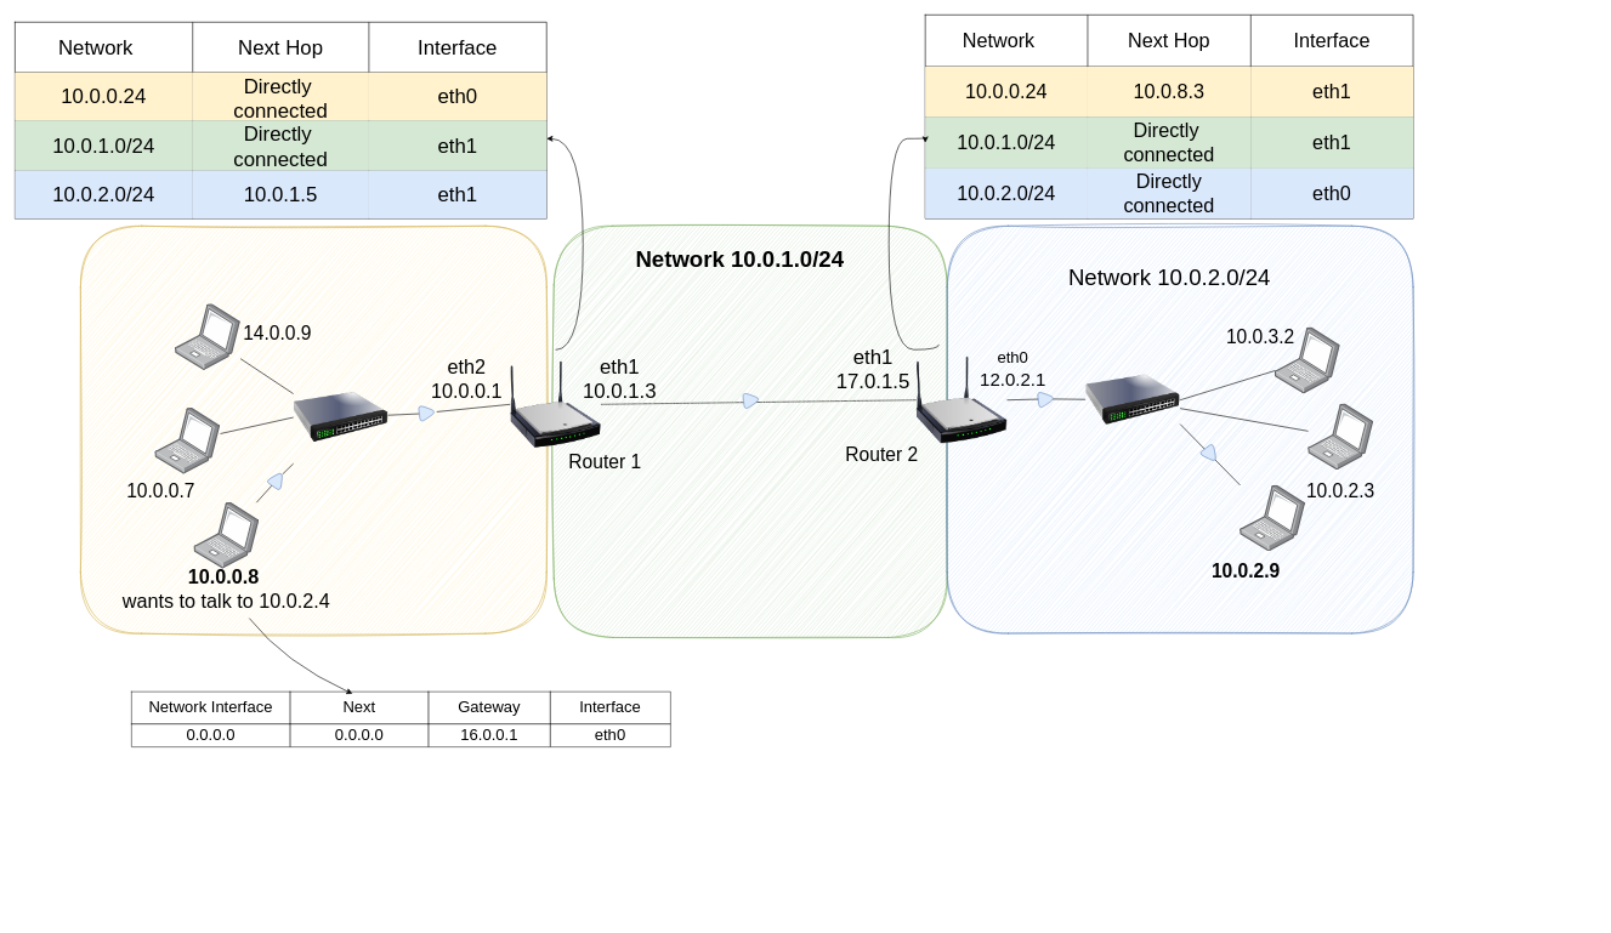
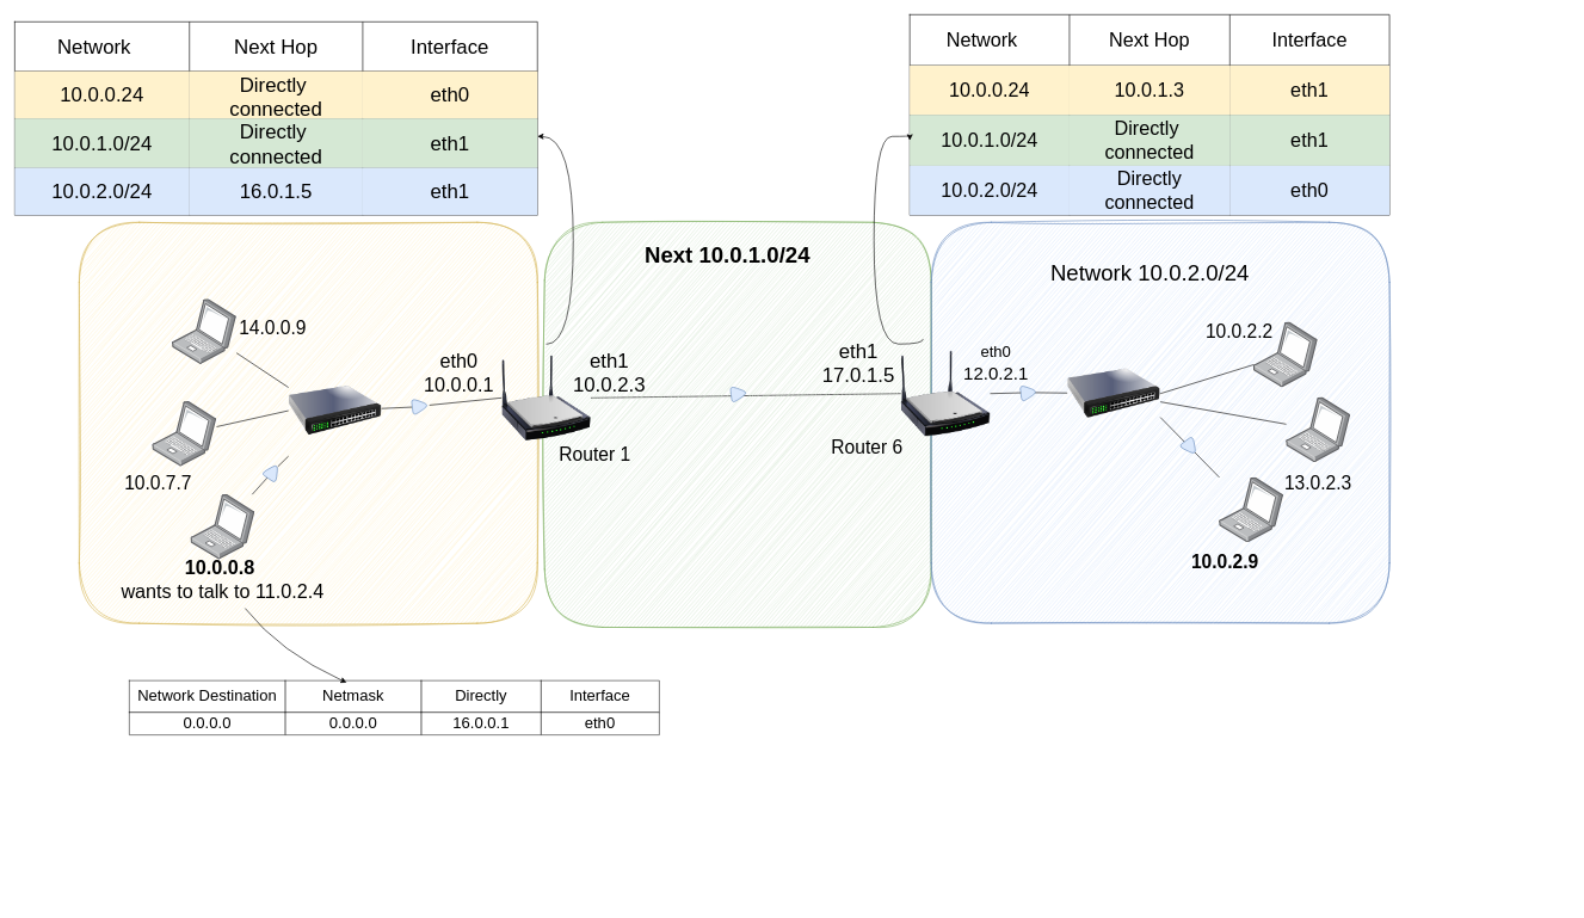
- <mxCell id="94" value="&lt;font style=&quot;font-size: 27px;&quot;&gt;10.0.8.3&lt;/font&gt;" style="shape=partialRectangle;html=1;whiteSpace=wrap;connectable=0;strokeColor=#d6b656;overflow=hidden;fillColor=#fff2cc;top=0;left=0;bottom=0;right=0;pointerEvents=1;fontSize=27;" parent="92" vertex="1"><mxGeometry x="223" width="224" height="69" as="geometry"><mxRectangle width="224" height="69" as="alternateBounds" /></mxGeometry></mxCell>
+ <mxCell id="94" value="&lt;font style=&quot;font-size: 27px;&quot;&gt;10.0.1.3&lt;/font&gt;" style="shape=partialRectangle;html=1;whiteSpace=wrap;connectable=0;strokeColor=#d6b656;overflow=hidden;fillColor=#fff2cc;top=0;left=0;bottom=0;right=0;pointerEvents=1;fontSize=27;" parent="92" vertex="1"><mxGeometry x="223" width="224" height="69" as="geometry"><mxRectangle width="224" height="69" as="alternateBounds" /></mxGeometry></mxCell>
- <mxCell id="85" value="10.0.1.5" style="shape=partialRectangle;html=1;whiteSpace=wrap;connectable=0;strokeColor=#6c8ebf;overflow=hidden;fillColor=#dae8fc;top=0;left=0;bottom=0;right=0;pointerEvents=1;fontSize=28;" parent="83" vertex="1"><mxGeometry x="244" width="242" height="66" as="geometry"><mxRectangle width="242" height="66" as="alternateBounds" /></mxGeometry></mxCell>
+ <mxCell id="85" value="16.0.1.5" style="shape=partialRectangle;html=1;whiteSpace=wrap;connectable=0;strokeColor=#6c8ebf;overflow=hidden;fillColor=#dae8fc;top=0;left=0;bottom=0;right=0;pointerEvents=1;fontSize=28;" parent="83" vertex="1"><mxGeometry x="244" width="242" height="66" as="geometry"><mxRectangle width="242" height="66" as="alternateBounds" /></mxGeometry></mxCell>
- <mxCell id="68" value="&lt;span data-lucid-type=&quot;application/vnd.lucid.text&quot; data-lucid-content=&quot;{&amp;quot;t&amp;quot;:&amp;quot;169.254.0.0/24&amp;quot;,&amp;quot;m&amp;quot;:[{&amp;quot;s&amp;quot;:0,&amp;quot;n&amp;quot;:&amp;quot;s&amp;quot;,&amp;quot;v&amp;quot;:29.111,&amp;quot;e&amp;quot;:14}]}&quot; style=&quot;font-size: 31px;&quot;&gt;&lt;span style=&quot;font-size: 31px;&quot;&gt;&lt;b&gt;Network 10.0.1.0/24&lt;/b&gt;&lt;/span&gt;&lt;/span&gt;" style="text;html=1;align=center;verticalAlign=middle;resizable=0;points=[];autosize=1;strokeColor=none;fillColor=none;fontSize=31;container=0;" parent="2" vertex="1"><mxGeometry x="749.997" y="190" width="310" height="50" as="geometry" /></mxCell>
+ <mxCell id="68" value="&lt;span data-lucid-type=&quot;application/vnd.lucid.text&quot; data-lucid-content=&quot;{&amp;quot;t&amp;quot;:&amp;quot;169.254.0.0/24&amp;quot;,&amp;quot;m&amp;quot;:[{&amp;quot;s&amp;quot;:0,&amp;quot;n&amp;quot;:&amp;quot;s&amp;quot;,&amp;quot;v&amp;quot;:29.111,&amp;quot;e&amp;quot;:14}]}&quot; style=&quot;font-size: 31px;&quot;&gt;&lt;span style=&quot;font-size: 31px;&quot;&gt;&lt;b&gt;Next 10.0.1.0/24&lt;/b&gt;&lt;/span&gt;&lt;/span&gt;" style="text;html=1;align=center;verticalAlign=middle;resizable=0;points=[];autosize=1;strokeColor=none;fillColor=none;fontSize=31;container=0;" parent="2" vertex="1"><mxGeometry x="749.997" y="190" width="310" height="50" as="geometry" /></mxCell>
- <mxCell id="30" value="&lt;font style=&quot;font-size: 26px;&quot;&gt;10.0.3.2&lt;/font&gt;" style="text;html=1;align=center;verticalAlign=middle;resizable=0;points=[];autosize=1;strokeColor=none;fillColor=none;fontSize=20;container=0;" parent="28" vertex="1"><mxGeometry x="-10" width="120" height="40" as="geometry" /></mxCell>
+ <mxCell id="30" value="&lt;font style=&quot;font-size: 26px;&quot;&gt;10.0.2.2&lt;/font&gt;" style="text;html=1;align=center;verticalAlign=middle;resizable=0;points=[];autosize=1;strokeColor=none;fillColor=none;fontSize=20;container=0;" parent="28" vertex="1"><mxGeometry x="-10" width="120" height="40" as="geometry" /></mxCell>
- <mxCell id="66" value="&lt;div style=&quot;font-size: 27px;&quot;&gt;&lt;span style=&quot;&quot; data-lucid-content=&quot;{&amp;quot;t&amp;quot;:&amp;quot;169.254.0.0/24&amp;quot;,&amp;quot;m&amp;quot;:[{&amp;quot;s&amp;quot;:0,&amp;quot;n&amp;quot;:&amp;quot;s&amp;quot;,&amp;quot;v&amp;quot;:29.111,&amp;quot;e&amp;quot;:14}]}&quot; data-lucid-type=&quot;application/vnd.lucid.text&quot;&gt;&lt;font style=&quot;font-size: 27px;&quot;&gt;eth2&lt;/font&gt;&lt;/span&gt;&lt;/div&gt;&lt;span style=&quot;font-size: 27px;&quot; data-lucid-content=&quot;{&amp;quot;t&amp;quot;:&amp;quot;169.254.0.0/24&amp;quot;,&amp;quot;m&amp;quot;:[{&amp;quot;s&amp;quot;:0,&amp;quot;n&amp;quot;:&amp;quot;s&amp;quot;,&amp;quot;v&amp;quot;:29.111,&amp;quot;e&amp;quot;:14}]}&quot; data-lucid-type=&quot;application/vnd.lucid.text&quot;&gt;&lt;font style=&quot;font-size: 27px;&quot;&gt;10.0.0.1&lt;/font&gt;&lt;/span&gt;" style="text;html=1;align=center;verticalAlign=middle;resizable=0;points=[];autosize=1;strokeColor=none;fillColor=none;fontSize=20;container=0;" parent="41" vertex="1"><mxGeometry x="470.001" y="169.997" width="120" height="80" as="geometry" /></mxCell>
+ <mxCell id="66" value="&lt;div style=&quot;font-size: 27px;&quot;&gt;&lt;span style=&quot;&quot; data-lucid-content=&quot;{&amp;quot;t&amp;quot;:&amp;quot;169.254.0.0/24&amp;quot;,&amp;quot;m&amp;quot;:[{&amp;quot;s&amp;quot;:0,&amp;quot;n&amp;quot;:&amp;quot;s&amp;quot;,&amp;quot;v&amp;quot;:29.111,&amp;quot;e&amp;quot;:14}]}&quot; data-lucid-type=&quot;application/vnd.lucid.text&quot;&gt;&lt;font style=&quot;font-size: 27px;&quot;&gt;eth0&lt;/font&gt;&lt;/span&gt;&lt;/div&gt;&lt;span style=&quot;font-size: 27px;&quot; data-lucid-content=&quot;{&amp;quot;t&amp;quot;:&amp;quot;169.254.0.0/24&amp;quot;,&amp;quot;m&amp;quot;:[{&amp;quot;s&amp;quot;:0,&amp;quot;n&amp;quot;:&amp;quot;s&amp;quot;,&amp;quot;v&amp;quot;:29.111,&amp;quot;e&amp;quot;:14}]}&quot; data-lucid-type=&quot;application/vnd.lucid.text&quot;&gt;&lt;font style=&quot;font-size: 27px;&quot;&gt;10.0.0.1&lt;/font&gt;&lt;/span&gt;" style="text;html=1;align=center;verticalAlign=middle;resizable=0;points=[];autosize=1;strokeColor=none;fillColor=none;fontSize=20;container=0;" parent="41" vertex="1"><mxGeometry x="470.001" y="169.997" width="120" height="80" as="geometry" /></mxCell>
- <mxCell id="58" value="&lt;div style=&quot;font-size: 28px;&quot;&gt;&lt;span style=&quot;&quot; data-lucid-content=&quot;{&amp;quot;t&amp;quot;:&amp;quot;169.254.0.0/24&amp;quot;,&amp;quot;m&amp;quot;:[{&amp;quot;s&amp;quot;:0,&amp;quot;n&amp;quot;:&amp;quot;s&amp;quot;,&amp;quot;v&amp;quot;:29.111,&amp;quot;e&amp;quot;:14}]}&quot; data-lucid-type=&quot;application/vnd.lucid.text&quot;&gt;&lt;font style=&quot;font-size: 28px;&quot;&gt;eth1&lt;/font&gt;&lt;/span&gt;&lt;/div&gt;&lt;span style=&quot;font-size: 28px;&quot; data-lucid-content=&quot;{&amp;quot;t&amp;quot;:&amp;quot;169.254.0.0/24&amp;quot;,&amp;quot;m&amp;quot;:[{&amp;quot;s&amp;quot;:0,&amp;quot;n&amp;quot;:&amp;quot;s&amp;quot;,&amp;quot;v&amp;quot;:29.111,&amp;quot;e&amp;quot;:14}]}&quot; data-lucid-type=&quot;application/vnd.lucid.text&quot;&gt;&lt;font style=&quot;font-size: 28px;&quot;&gt;10.0.1.3&lt;/font&gt;&lt;/span&gt;" style="text;html=1;align=center;verticalAlign=middle;resizable=0;points=[];autosize=1;strokeColor=none;fillColor=none;fontSize=20;container=0;" parent="57" vertex="1"><mxGeometry x="190.01" y="-0.302" width="120" height="80" as="geometry" /></mxCell>
+ <mxCell id="58" value="&lt;div style=&quot;font-size: 28px;&quot;&gt;&lt;span style=&quot;&quot; data-lucid-content=&quot;{&amp;quot;t&amp;quot;:&amp;quot;169.254.0.0/24&amp;quot;,&amp;quot;m&amp;quot;:[{&amp;quot;s&amp;quot;:0,&amp;quot;n&amp;quot;:&amp;quot;s&amp;quot;,&amp;quot;v&amp;quot;:29.111,&amp;quot;e&amp;quot;:14}]}&quot; data-lucid-type=&quot;application/vnd.lucid.text&quot;&gt;&lt;font style=&quot;font-size: 28px;&quot;&gt;eth1&lt;/font&gt;&lt;/span&gt;&lt;/div&gt;&lt;span style=&quot;font-size: 28px;&quot; data-lucid-content=&quot;{&amp;quot;t&amp;quot;:&amp;quot;169.254.0.0/24&amp;quot;,&amp;quot;m&amp;quot;:[{&amp;quot;s&amp;quot;:0,&amp;quot;n&amp;quot;:&amp;quot;s&amp;quot;,&amp;quot;v&amp;quot;:29.111,&amp;quot;e&amp;quot;:14}]}&quot; data-lucid-type=&quot;application/vnd.lucid.text&quot;&gt;&lt;font style=&quot;font-size: 28px;&quot;&gt;10.0.2.3&lt;/font&gt;&lt;/span&gt;" style="text;html=1;align=center;verticalAlign=middle;resizable=0;points=[];autosize=1;strokeColor=none;fillColor=none;fontSize=20;container=0;" parent="57" vertex="1"><mxGeometry x="190.01" y="-0.302" width="120" height="80" as="geometry" /></mxCell>
- <mxCell id="36" value="&lt;font style=&quot;font-size: 26px;&quot;&gt;Router 2&lt;/font&gt;" style="text;html=1;align=center;verticalAlign=middle;resizable=0;points=[];autosize=1;strokeColor=none;fillColor=none;fontFamily=Helvetica;fontSize=25;fontColor=default;" parent="13" vertex="1"><mxGeometry y="295.12" width="120" height="40" as="geometry" /></mxCell>
+ <mxCell id="36" value="&lt;font style=&quot;font-size: 26px;&quot;&gt;Router 6&lt;/font&gt;" style="text;html=1;align=center;verticalAlign=middle;resizable=0;points=[];autosize=1;strokeColor=none;fillColor=none;fontFamily=Helvetica;fontSize=25;fontColor=default;" parent="13" vertex="1"><mxGeometry y="295.12" width="120" height="40" as="geometry" /></mxCell>
- <mxCell id="50" value="&lt;span data-lucid-content=&quot;{&amp;quot;t&amp;quot;:&amp;quot;169.254.0.0/24&amp;quot;,&amp;quot;m&amp;quot;:[{&amp;quot;s&amp;quot;:0,&amp;quot;n&amp;quot;:&amp;quot;s&amp;quot;,&amp;quot;v&amp;quot;:29.111,&amp;quot;e&amp;quot;:14}]}&quot; data-lucid-type=&quot;application/vnd.lucid.text&quot;&gt;&lt;font style=&quot;font-size: 26px;&quot;&gt;10.0.0.7&lt;/font&gt;&lt;/span&gt;" style="text;html=1;align=center;verticalAlign=middle;resizable=0;points=[];autosize=1;strokeColor=none;fillColor=none;fontSize=20;container=0;" parent="48" vertex="1"><mxGeometry x="-10" y="95.396" width="120" height="40" as="geometry" /></mxCell>
+ <mxCell id="50" value="&lt;span data-lucid-content=&quot;{&amp;quot;t&amp;quot;:&amp;quot;169.254.0.0/24&amp;quot;,&amp;quot;m&amp;quot;:[{&amp;quot;s&amp;quot;:0,&amp;quot;n&amp;quot;:&amp;quot;s&amp;quot;,&amp;quot;v&amp;quot;:29.111,&amp;quot;e&amp;quot;:14}]}&quot; data-lucid-type=&quot;application/vnd.lucid.text&quot;&gt;&lt;font style=&quot;font-size: 26px;&quot;&gt;10.0.7.7&lt;/font&gt;&lt;/span&gt;" style="text;html=1;align=center;verticalAlign=middle;resizable=0;points=[];autosize=1;strokeColor=none;fillColor=none;fontSize=20;container=0;" parent="48" vertex="1"><mxGeometry x="-10" y="95.396" width="120" height="40" as="geometry" /></mxCell>
- <mxCell id="26" value="&lt;font style=&quot;font-size: 26px;&quot;&gt;10.0.2.3&lt;/font&gt;" style="text;html=1;align=center;verticalAlign=middle;resizable=0;points=[];autosize=1;strokeColor=none;fillColor=none;fontSize=20;container=0;" parent="24" vertex="1"><mxGeometry x="-10" y="100.958" width="120" height="40" as="geometry" /></mxCell>
+ <mxCell id="26" value="&lt;font style=&quot;font-size: 26px;&quot;&gt;13.0.2.3&lt;/font&gt;" style="text;html=1;align=center;verticalAlign=middle;resizable=0;points=[];autosize=1;strokeColor=none;fillColor=none;fontSize=20;container=0;" parent="24" vertex="1"><mxGeometry x="-10" y="100.958" width="120" height="40" as="geometry" /></mxCell>
- <mxCell id="53" value="&lt;span style=&quot;font-size: 27px;&quot; data-lucid-content=&quot;{&amp;quot;t&amp;quot;:&amp;quot;169.254.0.0/24&amp;quot;,&amp;quot;m&amp;quot;:[{&amp;quot;s&amp;quot;:0,&amp;quot;n&amp;quot;:&amp;quot;s&amp;quot;,&amp;quot;v&amp;quot;:29.111,&amp;quot;e&amp;quot;:14}]}&quot; data-lucid-type=&quot;application/vnd.lucid.text&quot;&gt;&lt;font style=&quot;font-size: 27px;&quot;&gt;&lt;b style=&quot;&quot;&gt;&lt;font style=&quot;font-size: 27px;&quot;&gt;10.0.0.8&lt;/font&gt;&lt;/b&gt;&amp;nbsp;&lt;/font&gt;&lt;/span&gt;&lt;div style=&quot;font-size: 27px;&quot;&gt;&lt;span data-lucid-content=&quot;{&amp;quot;t&amp;quot;:&amp;quot;169.254.0.0/24&amp;quot;,&amp;quot;m&amp;quot;:[{&amp;quot;s&amp;quot;:0,&amp;quot;n&amp;quot;:&amp;quot;s&amp;quot;,&amp;quot;v&amp;quot;:29.111,&amp;quot;e&amp;quot;:14}]}&quot; data-lucid-type=&quot;application/vnd.lucid.text&quot;&gt;&lt;font style=&quot;font-size: 27px;&quot;&gt;wants to talk to 10.0.2.4&lt;/font&gt;&lt;/span&gt;&lt;/div&gt;" style="text;html=1;align=center;verticalAlign=middle;resizable=0;points=[];autosize=1;strokeColor=none;fillColor=none;fontSize=20;container=0;" parent="51" vertex="1"><mxGeometry x="-105" y="78.989" width="310" height="80" as="geometry" /></mxCell>
+ <mxCell id="53" value="&lt;span style=&quot;font-size: 27px;&quot; data-lucid-content=&quot;{&amp;quot;t&amp;quot;:&amp;quot;169.254.0.0/24&amp;quot;,&amp;quot;m&amp;quot;:[{&amp;quot;s&amp;quot;:0,&amp;quot;n&amp;quot;:&amp;quot;s&amp;quot;,&amp;quot;v&amp;quot;:29.111,&amp;quot;e&amp;quot;:14}]}&quot; data-lucid-type=&quot;application/vnd.lucid.text&quot;&gt;&lt;font style=&quot;font-size: 27px;&quot;&gt;&lt;b style=&quot;&quot;&gt;&lt;font style=&quot;font-size: 27px;&quot;&gt;10.0.0.8&lt;/font&gt;&lt;/b&gt;&amp;nbsp;&lt;/font&gt;&lt;/span&gt;&lt;div style=&quot;font-size: 27px;&quot;&gt;&lt;span data-lucid-content=&quot;{&amp;quot;t&amp;quot;:&amp;quot;169.254.0.0/24&amp;quot;,&amp;quot;m&amp;quot;:[{&amp;quot;s&amp;quot;:0,&amp;quot;n&amp;quot;:&amp;quot;s&amp;quot;,&amp;quot;v&amp;quot;:29.111,&amp;quot;e&amp;quot;:14}]}&quot; data-lucid-type=&quot;application/vnd.lucid.text&quot;&gt;&lt;font style=&quot;font-size: 27px;&quot;&gt;wants to talk to 11.0.2.4&lt;/font&gt;&lt;/span&gt;&lt;/div&gt;" style="text;html=1;align=center;verticalAlign=middle;resizable=0;points=[];autosize=1;strokeColor=none;fillColor=none;fontSize=20;container=0;" parent="51" vertex="1"><mxGeometry x="-105" y="78.989" width="310" height="80" as="geometry" /></mxCell>
- <mxCell id="4" value="Network Interface" style="shape=partialRectangle;html=1;whiteSpace=wrap;connectable=0;fillColor=#ffffff;verticalAlign=middle;spacing=3.8;strokeWidth=0.8;fontSize=21.7;" parent="3" vertex="1"><mxGeometry width="218.033" height="44.368" as="geometry" /></mxCell>
+ <mxCell id="4" value="Network Destination" style="shape=partialRectangle;html=1;whiteSpace=wrap;connectable=0;fillColor=#ffffff;verticalAlign=middle;spacing=3.8;strokeWidth=0.8;fontSize=21.7;" parent="3" vertex="1"><mxGeometry width="218.033" height="44.368" as="geometry" /></mxCell>
- <mxCell id="5" value="Next" style="shape=partialRectangle;html=1;whiteSpace=wrap;connectable=0;fillColor=#ffffff;verticalAlign=middle;spacing=3.8;strokeWidth=0.8;fontSize=21.7;" parent="3" vertex="1"><mxGeometry x="218.033" width="189.983" height="44.368" as="geometry" /></mxCell>
+ <mxCell id="5" value="Netmask" style="shape=partialRectangle;html=1;whiteSpace=wrap;connectable=0;fillColor=#ffffff;verticalAlign=middle;spacing=3.8;strokeWidth=0.8;fontSize=21.7;" parent="3" vertex="1"><mxGeometry x="218.033" width="189.983" height="44.368" as="geometry" /></mxCell>
- <mxCell id="6" value="Gateway" style="shape=partialRectangle;html=1;whiteSpace=wrap;connectable=0;fillColor=#ffffff;verticalAlign=middle;spacing=3.8;strokeWidth=0.8;fontSize=21.7;" parent="3" vertex="1"><mxGeometry x="408.016" width="167.172" height="44.368" as="geometry" /></mxCell>
+ <mxCell id="6" value="Directly" style="shape=partialRectangle;html=1;whiteSpace=wrap;connectable=0;fillColor=#ffffff;verticalAlign=middle;spacing=3.8;strokeWidth=0.8;fontSize=21.7;" parent="3" vertex="1"><mxGeometry x="408.016" width="167.172" height="44.368" as="geometry" /></mxCell>
